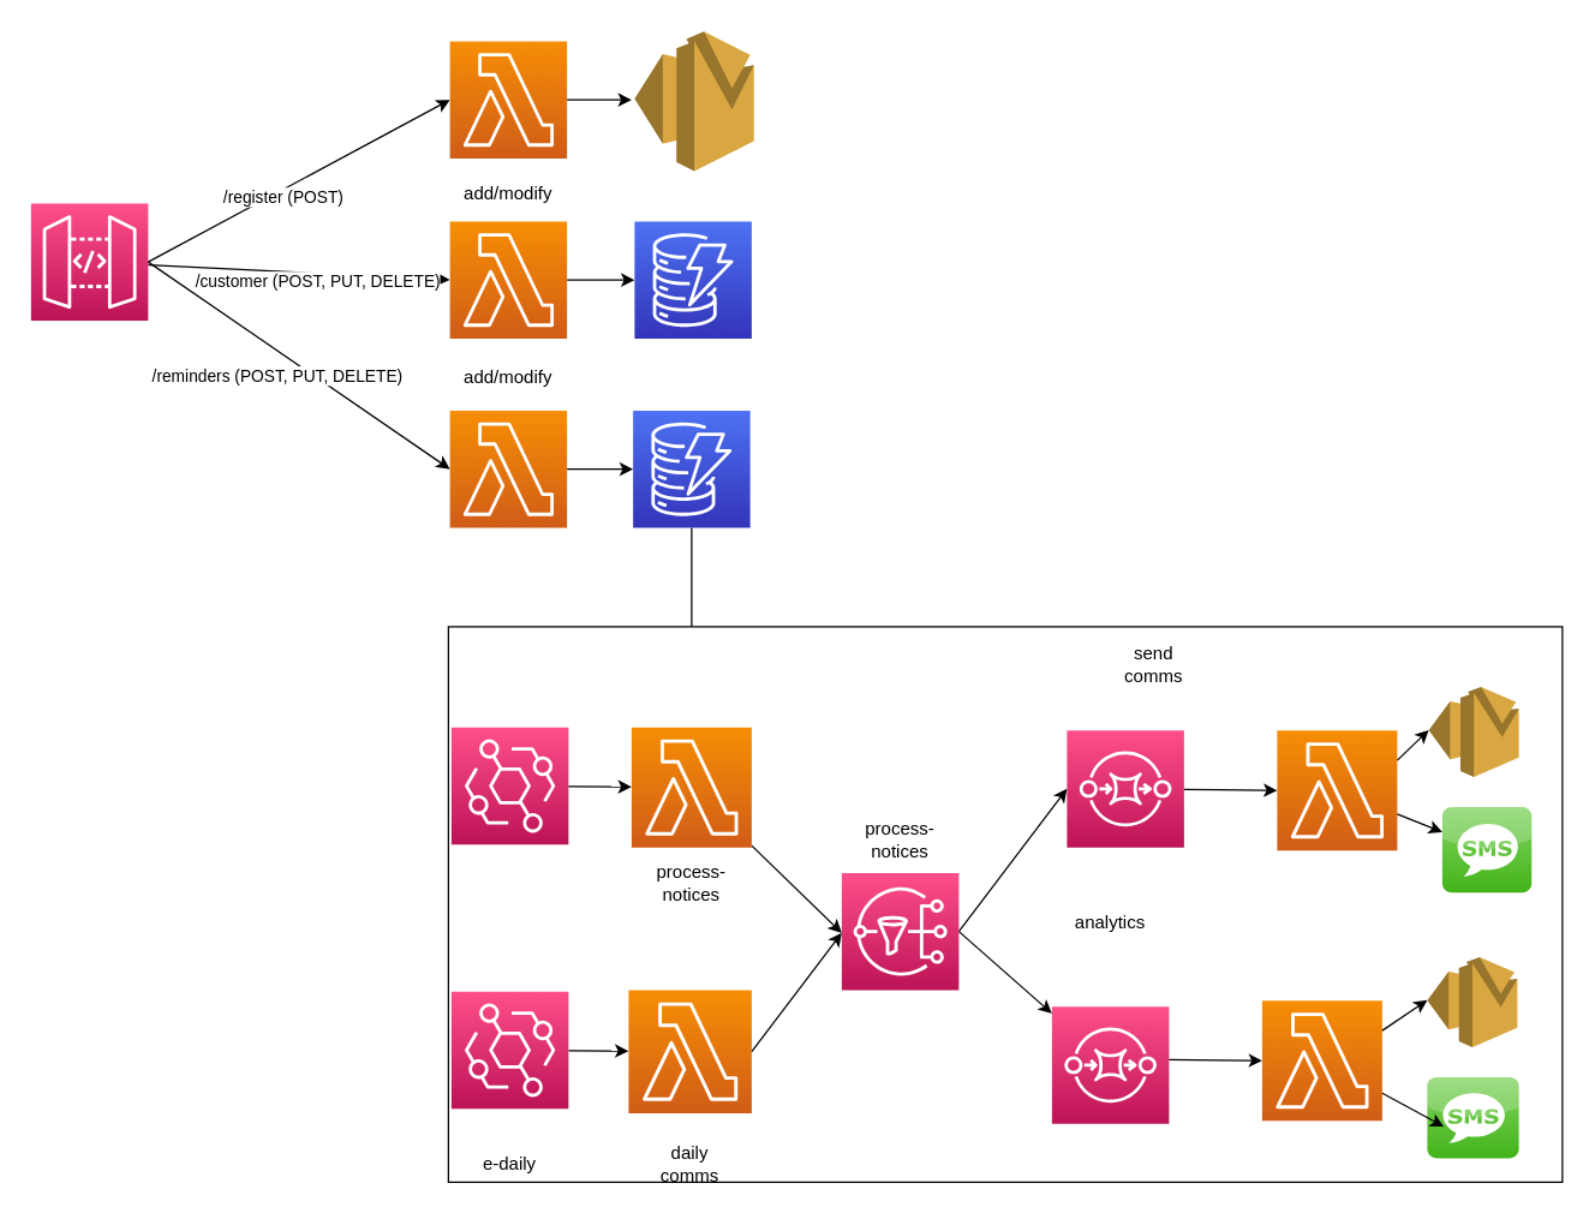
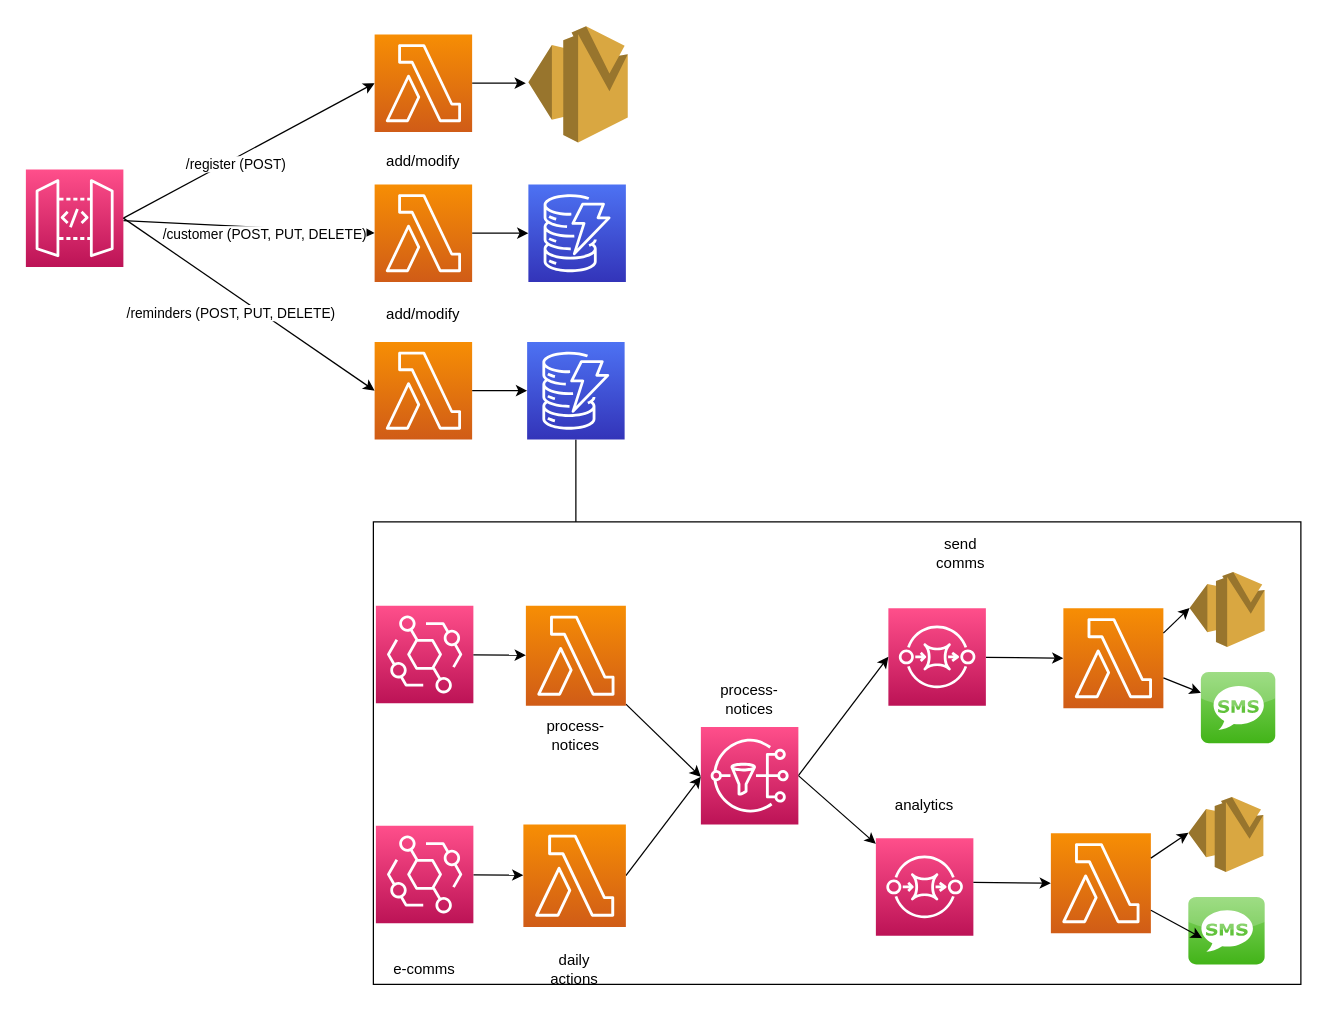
- <mxCell id="45" value="analytics" style="text;strokeColor=none;align=center;fillColor=none;html=1;verticalAlign=middle;whiteSpace=wrap;rounded=0;" vertex="1" parent="21"><mxGeometry x="409" y="182" width="60" height="30" as="geometry" /></mxCell>
+ <mxCell id="45" value="analytics" style="text;strokeColor=none;align=center;fillColor=none;html=1;verticalAlign=middle;whiteSpace=wrap;rounded=0;" vertex="1" parent="21"><mxGeometry x="409" y="212" width="60" height="30" as="geometry" /></mxCell>
- <mxCell id="36" value="e-daily" style="text;strokeColor=none;align=center;fillColor=none;html=1;verticalAlign=middle;whiteSpace=wrap;rounded=0;" vertex="1" parent="21"><mxGeometry x="9" y="343" width="60" height="30" as="geometry" /></mxCell>
+ <mxCell id="36" value="e-comms" style="text;strokeColor=none;align=center;fillColor=none;html=1;verticalAlign=middle;whiteSpace=wrap;rounded=0;" vertex="1" parent="21"><mxGeometry x="9" y="343" width="60" height="30" as="geometry" /></mxCell>
- <mxCell id="39" value="daily comms" style="text;strokeColor=none;align=center;fillColor=none;html=1;verticalAlign=middle;whiteSpace=wrap;rounded=0;" vertex="1" parent="21"><mxGeometry x="129" y="343" width="60" height="30" as="geometry" /></mxCell>
+ <mxCell id="39" value="daily actions" style="text;strokeColor=none;align=center;fillColor=none;html=1;verticalAlign=middle;whiteSpace=wrap;rounded=0;" vertex="1" parent="21"><mxGeometry x="129" y="343" width="60" height="30" as="geometry" /></mxCell>
